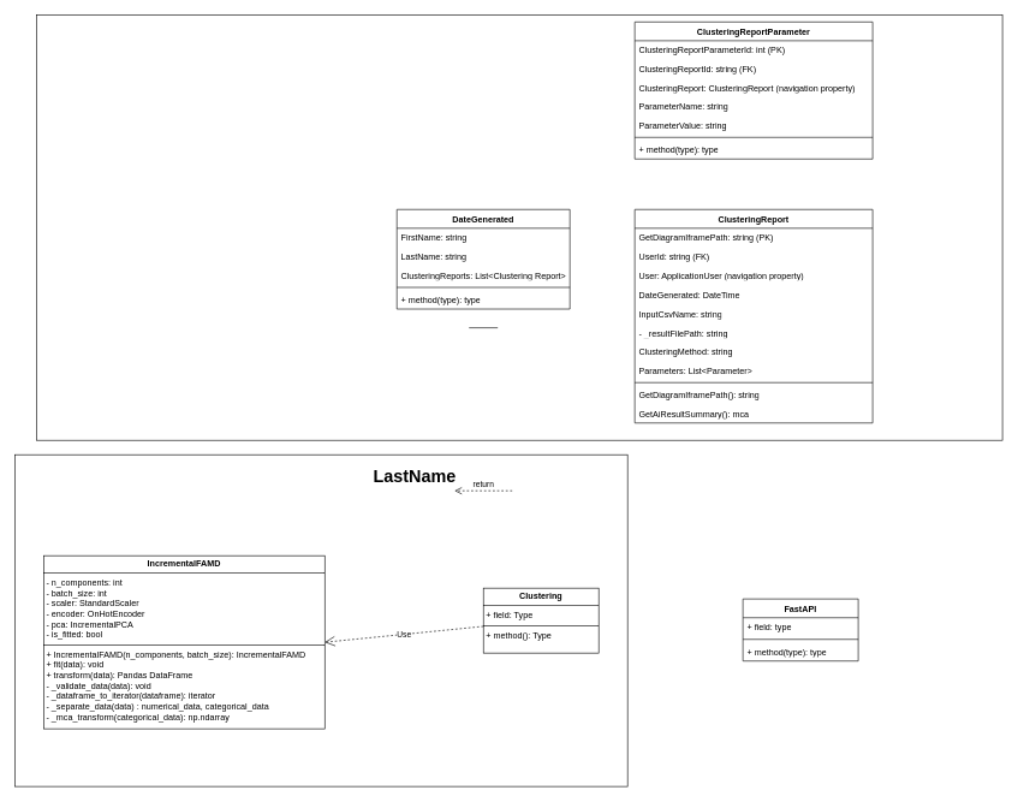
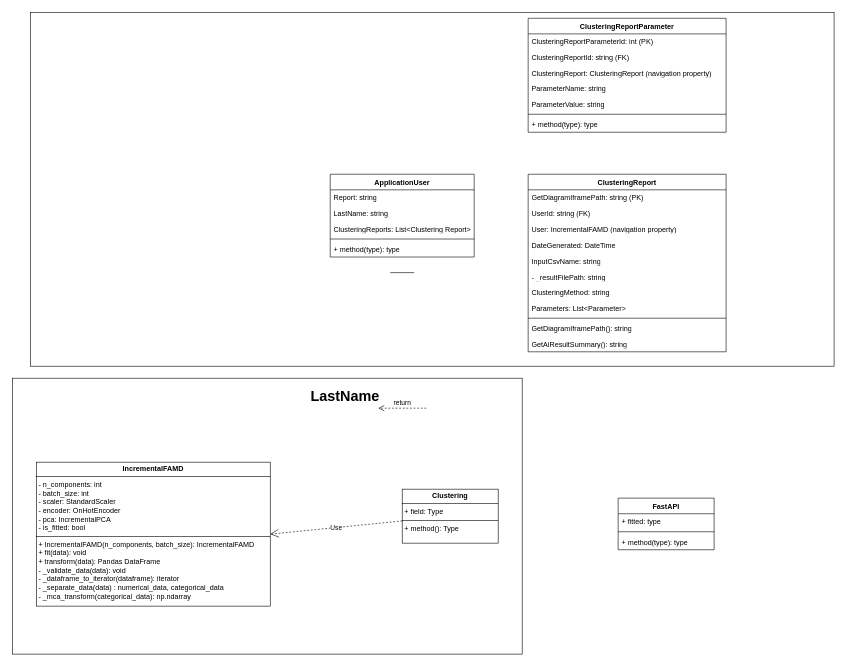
- <mxCell id="4" value="DateGenerated" style="swimlane;fontStyle=1;align=center;verticalAlign=top;childLayout=stackLayout;horizontal=1;startSize=26;horizontalStack=0;resizeParent=1;resizeParentMax=0;resizeLast=0;collapsible=1;marginBottom=0;whiteSpace=wrap;html=1;" parent="1" vertex="1"><mxGeometry x="550" y="290" width="240" height="138" as="geometry" /></mxCell>
+ <mxCell id="4" value="ApplicationUser" style="swimlane;fontStyle=1;align=center;verticalAlign=top;childLayout=stackLayout;horizontal=1;startSize=26;horizontalStack=0;resizeParent=1;resizeParentMax=0;resizeLast=0;collapsible=1;marginBottom=0;whiteSpace=wrap;html=1;" parent="1" vertex="1"><mxGeometry x="550" y="290" width="240" height="138" as="geometry" /></mxCell>
- <mxCell id="5" value="FirstName: string" style="text;strokeColor=none;fillColor=none;align=left;verticalAlign=top;spacingLeft=4;spacingRight=4;overflow=hidden;rotatable=0;points=[[0,0.5],[1,0.5]];portConstraint=eastwest;whiteSpace=wrap;html=1;" parent="4" vertex="1"><mxGeometry y="26" width="240" height="26" as="geometry" /></mxCell>
+ <mxCell id="5" value="Report: string" style="text;strokeColor=none;fillColor=none;align=left;verticalAlign=top;spacingLeft=4;spacingRight=4;overflow=hidden;rotatable=0;points=[[0,0.5],[1,0.5]];portConstraint=eastwest;whiteSpace=wrap;html=1;" parent="4" vertex="1"><mxGeometry y="26" width="240" height="26" as="geometry" /></mxCell>
- <mxCell id="25" value="User: ApplicationUser (navigation property)" style="text;strokeColor=none;fillColor=none;align=left;verticalAlign=top;spacingLeft=4;spacingRight=4;overflow=hidden;rotatable=0;points=[[0,0.5],[1,0.5]];portConstraint=eastwest;whiteSpace=wrap;html=1;" parent="22" vertex="1"><mxGeometry y="78" width="330" height="28" as="geometry" /></mxCell>
+ <mxCell id="25" value="User: IncrementalFAMD (navigation property)" style="text;strokeColor=none;fillColor=none;align=left;verticalAlign=top;spacingLeft=4;spacingRight=4;overflow=hidden;rotatable=0;points=[[0,0.5],[1,0.5]];portConstraint=eastwest;whiteSpace=wrap;html=1;" parent="22" vertex="1"><mxGeometry y="78" width="330" height="28" as="geometry" /></mxCell>
- <mxCell id="33" value="GetAiResultSummary(): mca" style="text;strokeColor=none;fillColor=none;align=left;verticalAlign=top;spacingLeft=4;spacingRight=4;overflow=hidden;rotatable=0;points=[[0,0.5],[1,0.5]];portConstraint=eastwest;whiteSpace=wrap;html=1;" parent="22" vertex="1"><mxGeometry y="270" width="330" height="26" as="geometry" /></mxCell>
+ <mxCell id="33" value="GetAiResultSummary(): string" style="text;strokeColor=none;fillColor=none;align=left;verticalAlign=top;spacingLeft=4;spacingRight=4;overflow=hidden;rotatable=0;points=[[0,0.5],[1,0.5]];portConstraint=eastwest;whiteSpace=wrap;html=1;" parent="22" vertex="1"><mxGeometry y="270" width="330" height="26" as="geometry" /></mxCell>
- <mxCell id="35" value="+ field: type" style="text;strokeColor=none;fillColor=none;align=left;verticalAlign=top;spacingLeft=4;spacingRight=4;overflow=hidden;rotatable=0;points=[[0,0.5],[1,0.5]];portConstraint=eastwest;whiteSpace=wrap;html=1;" vertex="1" parent="34"><mxGeometry y="26" width="160" height="26" as="geometry" /></mxCell>
+ <mxCell id="35" value="+ fitted: type" style="text;strokeColor=none;fillColor=none;align=left;verticalAlign=top;spacingLeft=4;spacingRight=4;overflow=hidden;rotatable=0;points=[[0,0.5],[1,0.5]];portConstraint=eastwest;whiteSpace=wrap;html=1;" vertex="1" parent="34"><mxGeometry y="26" width="160" height="26" as="geometry" /></mxCell>
